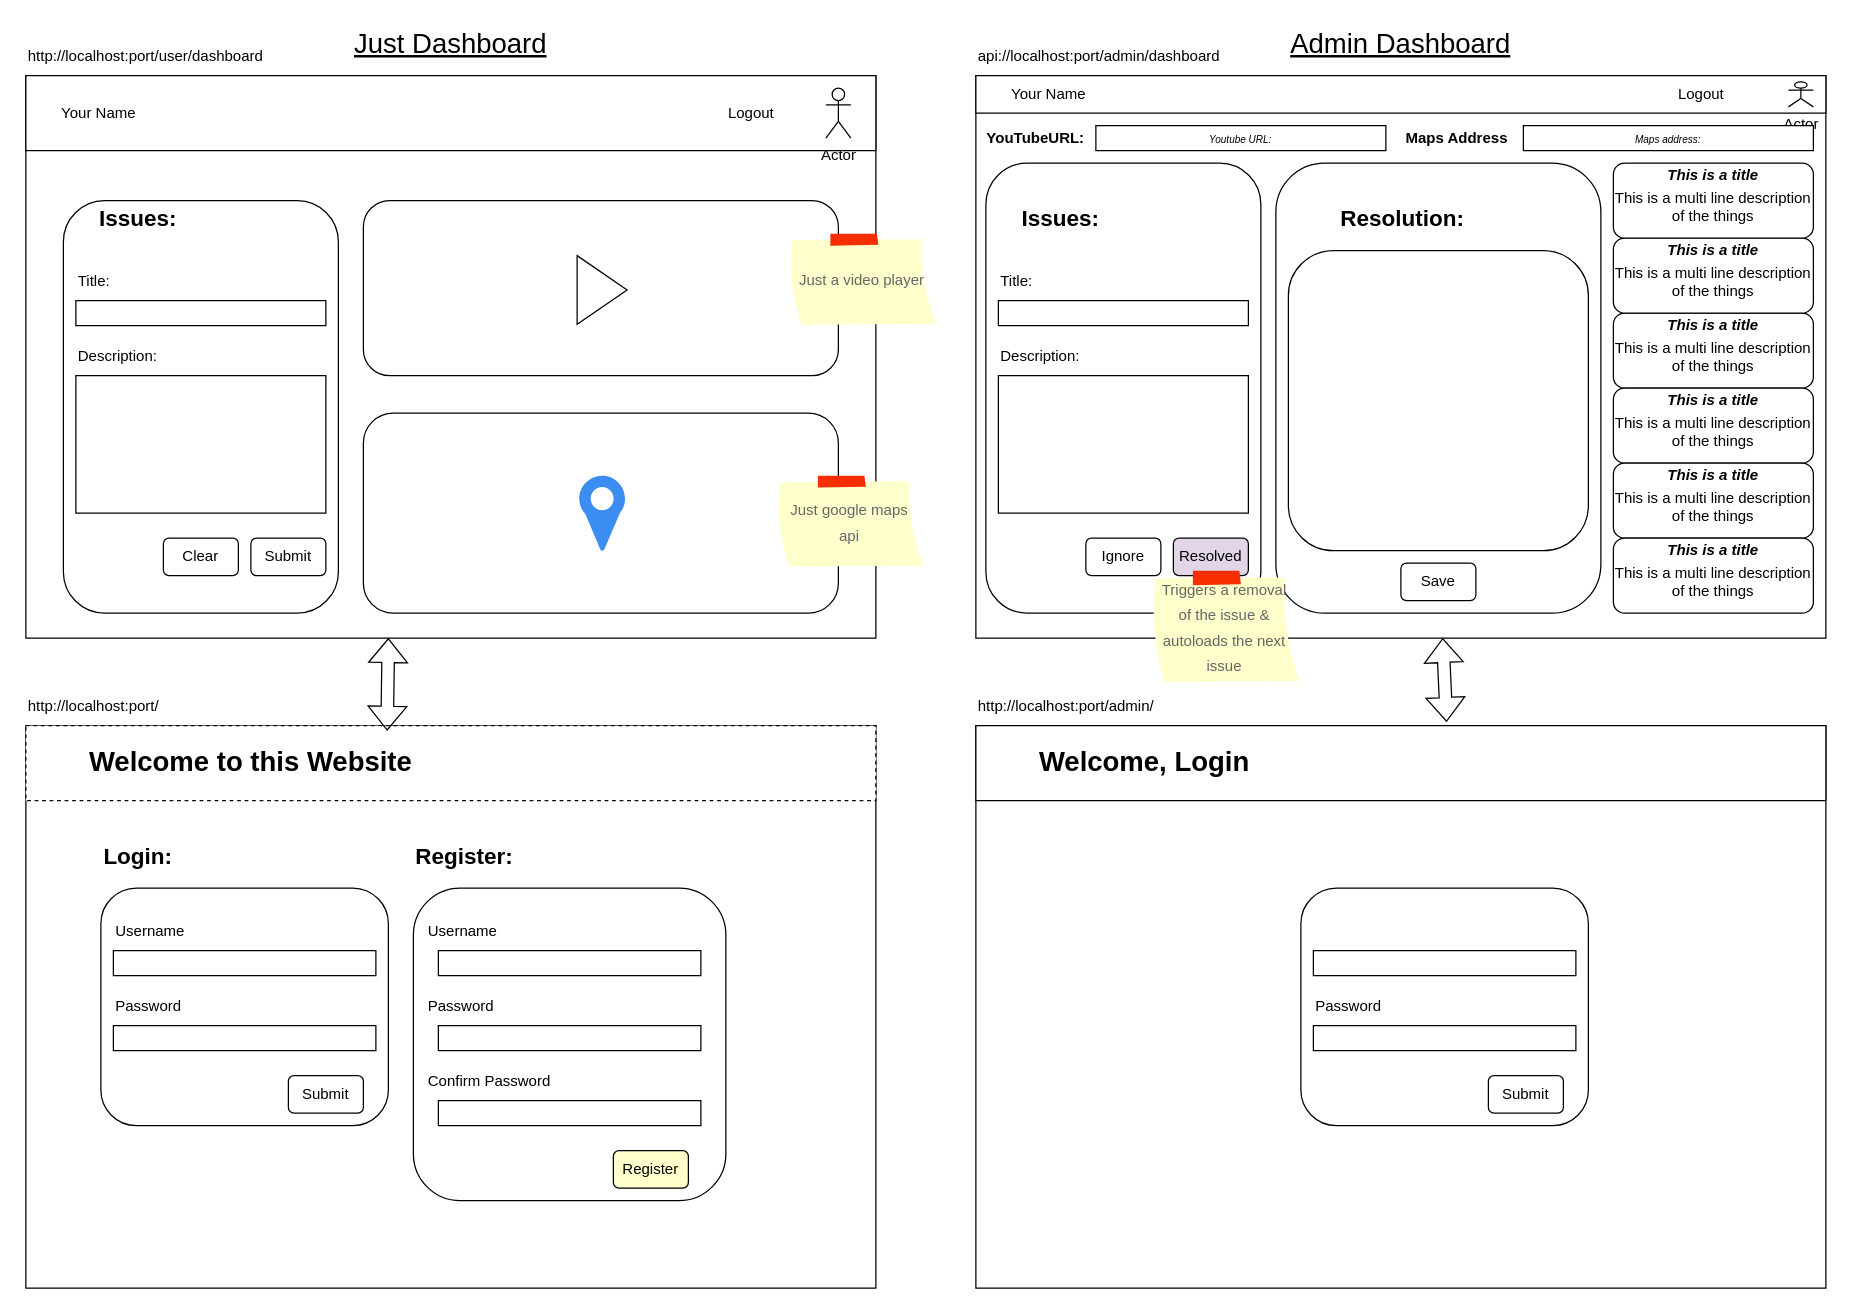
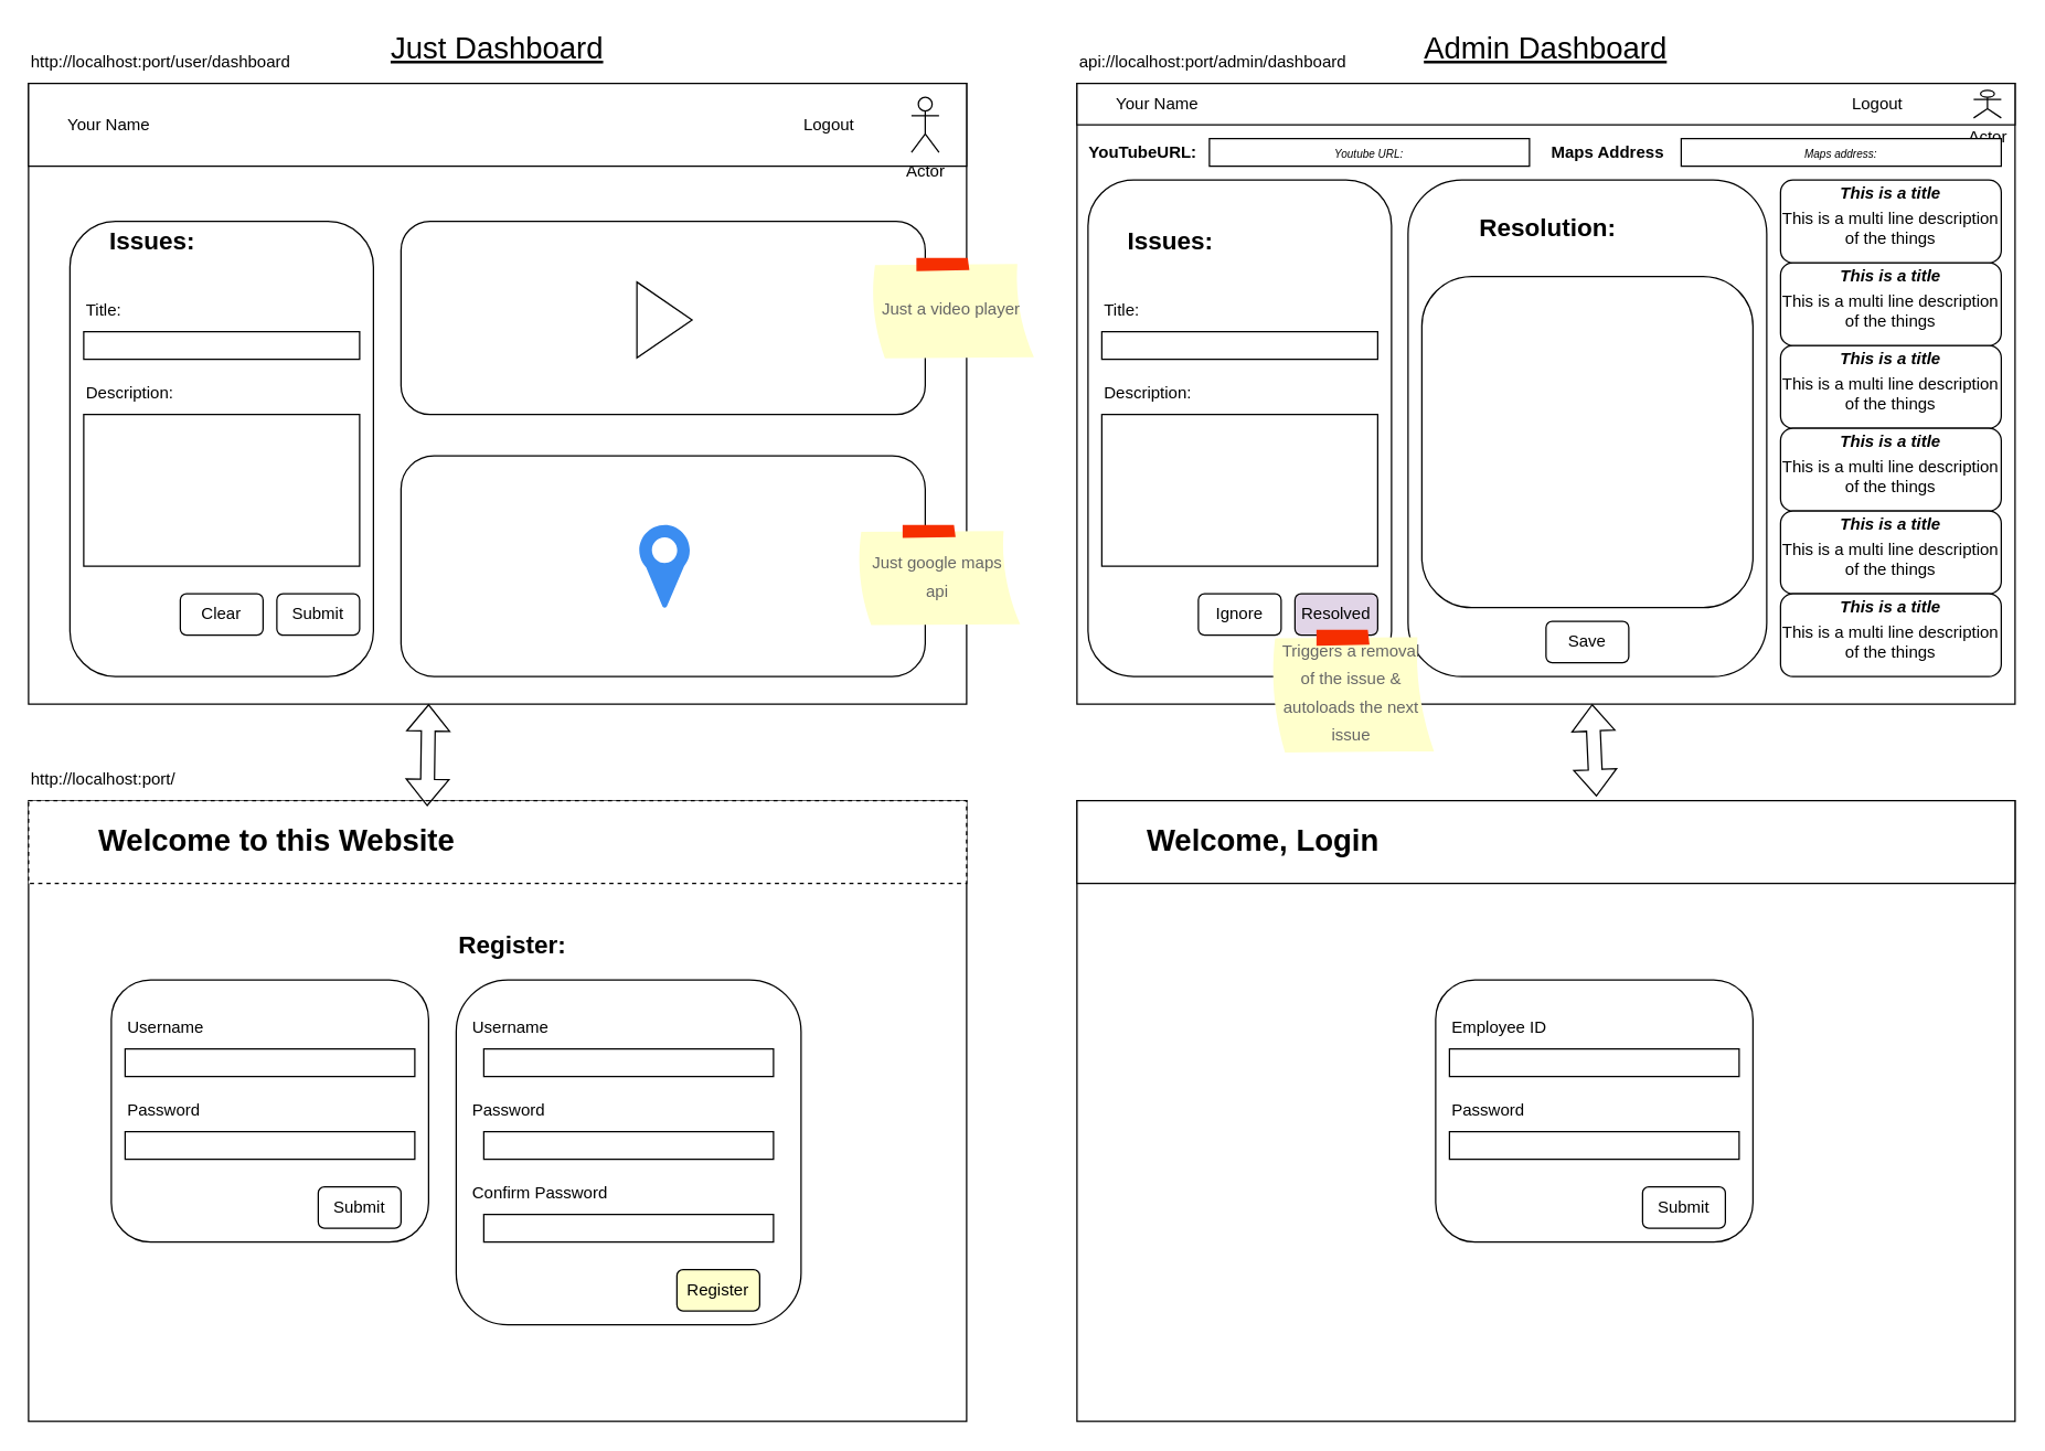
- <mxCell id="32" value="Resolution:" style="text;html=1;strokeColor=none;fillColor=none;align=left;verticalAlign=middle;whiteSpace=wrap;rounded=0;fontStyle=1;fontSize=18;" parent="1" vertex="1"><mxGeometry x="1070" y="160" width="140" height="30" as="geometry" /></mxCell>
+ <mxCell id="32" value="Resolution:" style="text;html=1;strokeColor=none;fillColor=none;align=left;verticalAlign=middle;whiteSpace=wrap;rounded=0;fontStyle=1;fontSize=18;" parent="1" vertex="1"><mxGeometry x="1070" y="150" width="140" height="30" as="geometry" /></mxCell>
- <mxCell id="60" value="http://localhost:port/admin/" style="text;html=1;strokeColor=none;fillColor=none;align=left;verticalAlign=middle;whiteSpace=wrap;rounded=0;" parent="1" vertex="1"><mxGeometry x="780" y="550" width="270" height="30" as="geometry" /></mxCell>
- <mxCell id="64" value="Login:" style="text;html=1;strokeColor=none;fillColor=none;align=center;verticalAlign=middle;whiteSpace=wrap;rounded=0;fontStyle=1;fontSize=18;" parent="1" vertex="1"><mxGeometry x="80" y="670" width="60" height="30" as="geometry" /></mxCell>
+ <mxCell id="81" value="Employee ID" style="text;html=1;strokeColor=none;fillColor=none;align=left;verticalAlign=middle;whiteSpace=wrap;rounded=0;" parent="1" vertex="1"><mxGeometry x="1050" y="730" width="90" height="30" as="geometry" /></mxCell>
